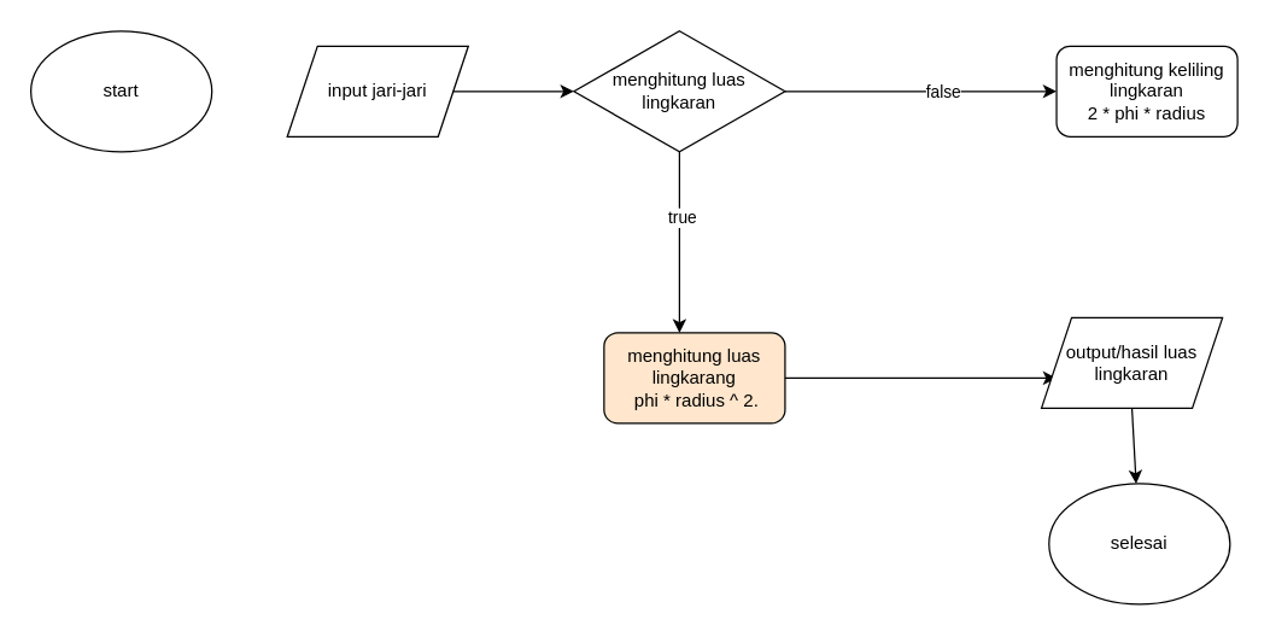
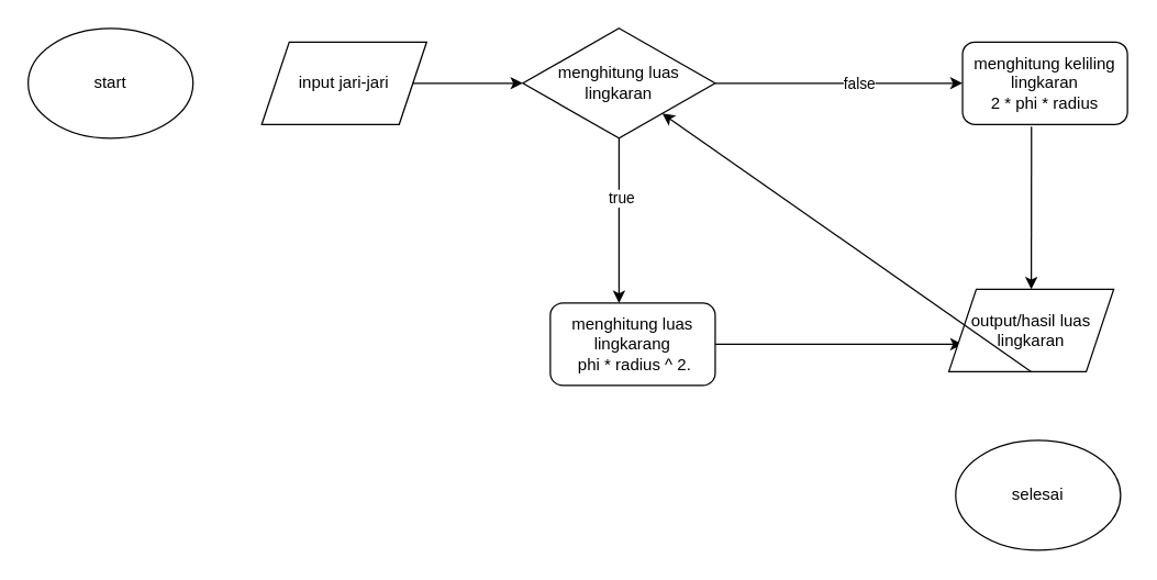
+ <mxCell id="13" value="" style="endArrow=classic;html=1;rounded=0;exitX=0.418;exitY=1.027;exitDx=0;exitDy=0;exitPerimeter=0;" edge="1" parent="1" source="11" target="14"><mxGeometry width="50" height="50" relative="1" as="geometry"><mxPoint x="660" y="250" as="sourcePoint" /><mxPoint x="750" y="210" as="targetPoint" /></mxGeometry></mxCell>
- <mxCell id="10" value="menghitung luas lingkarang&lt;br&gt;&amp;nbsp;phi * radius ^ 2." style="rounded=1;whiteSpace=wrap;html=1;fillColor=#ffe6cc;" vertex="1" parent="1"><mxGeometry x="400" y="220" width="120" height="60" as="geometry" /></mxCell>
+ <mxCell id="10" value="menghitung luas lingkarang&lt;br&gt;&amp;nbsp;phi * radius ^ 2." style="rounded=1;whiteSpace=wrap;html=1;" vertex="1" parent="1"><mxGeometry x="400" y="220" width="120" height="60" as="geometry" /></mxCell>
- <mxCell id="15" value="" style="endArrow=classic;html=1;rounded=0;exitX=0.5;exitY=1;exitDx=0;exitDy=0;" edge="1" parent="1" source="14" target="16"><mxGeometry width="50" height="50" relative="1" as="geometry"><mxPoint x="660" y="250" as="sourcePoint" /><mxPoint x="750" y="370" as="targetPoint" /></mxGeometry></mxCell>
+ <mxCell id="15" value="" style="endArrow=classic;html=1;rounded=0;exitX=0.5;exitY=1;exitDx=0;exitDy=0;" edge="1" parent="1" source="14" target="5"><mxGeometry width="50" height="50" relative="1" as="geometry"><mxPoint x="660" y="250" as="sourcePoint" /><mxPoint x="750" y="370" as="targetPoint" /></mxGeometry></mxCell>
